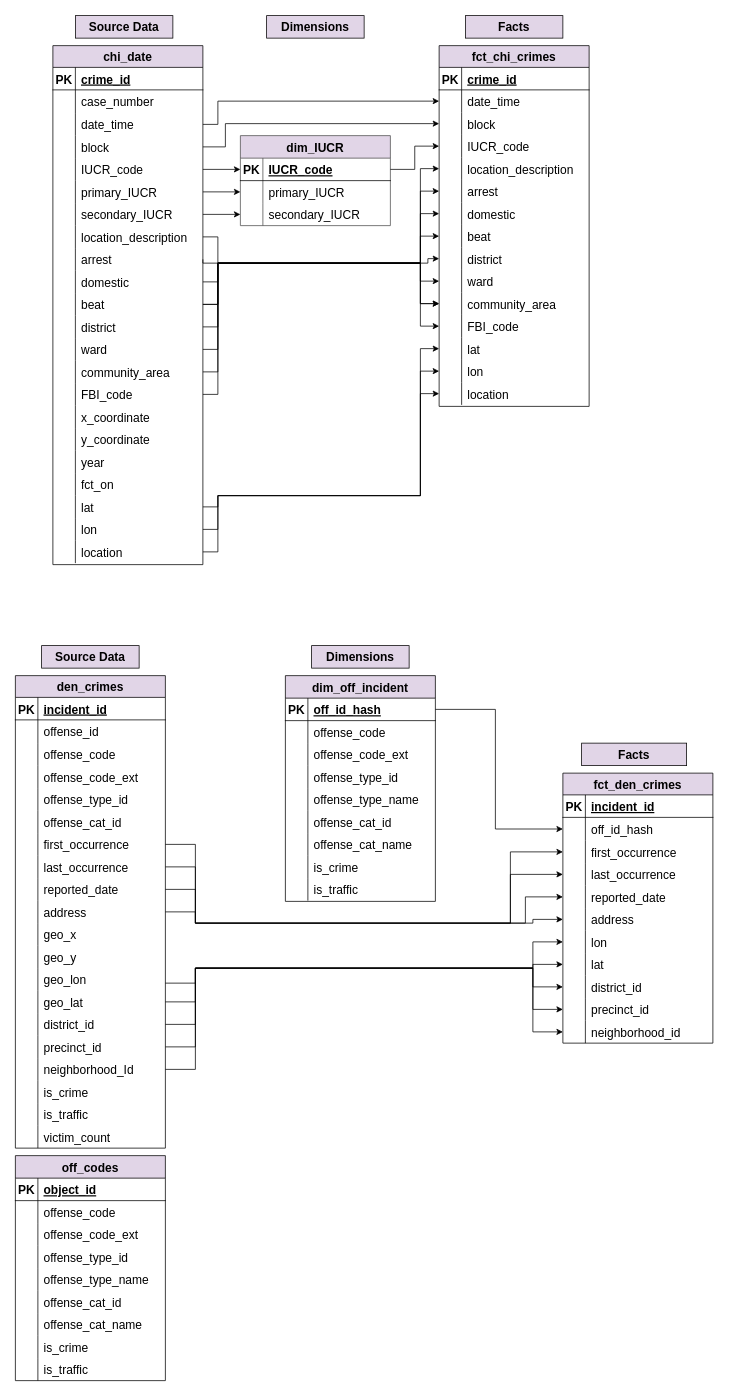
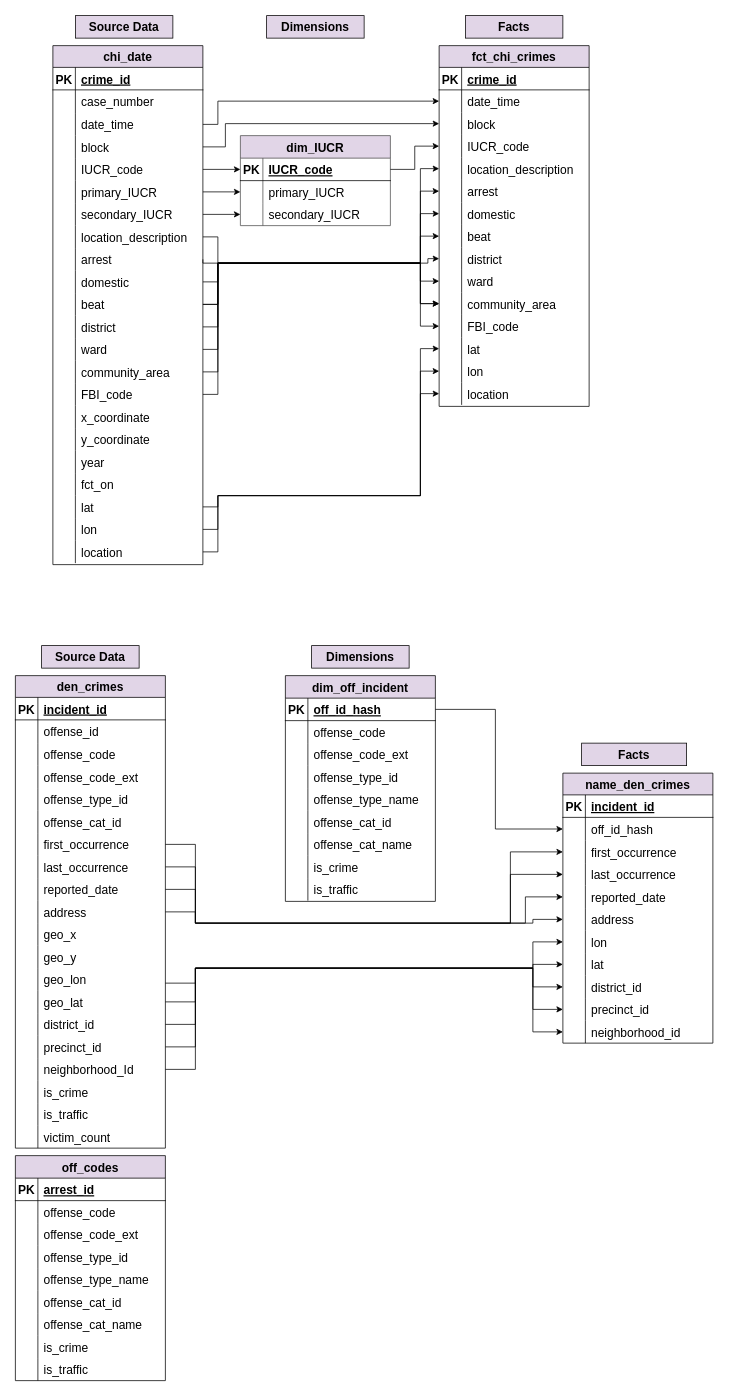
- <mxCell id="190" value="fct_den_crimes" style="shape=table;startSize=29;container=1;collapsible=1;childLayout=tableLayout;fixedRows=1;rowLines=0;fontStyle=1;align=center;resizeLast=1;fontSize=16;fillColor=#E1D5E7;" parent="1" vertex="1"><mxGeometry x="750" y="1030" width="200" height="360" as="geometry" /></mxCell>
+ <mxCell id="190" value="name_den_crimes" style="shape=table;startSize=29;container=1;collapsible=1;childLayout=tableLayout;fixedRows=1;rowLines=0;fontStyle=1;align=center;resizeLast=1;fontSize=16;fillColor=#E1D5E7;" parent="1" vertex="1"><mxGeometry x="750" y="1030" width="200" height="360" as="geometry" /></mxCell>
- <mxCell id="136" value="object_id" style="shape=partialRectangle;connectable=0;fillColor=none;top=0;left=0;bottom=0;right=0;align=left;spacingLeft=6;fontStyle=5;overflow=hidden;fontSize=16;" parent="134" vertex="1"><mxGeometry x="30" width="170" height="30" as="geometry"><mxRectangle width="170" height="30" as="alternateBounds" /></mxGeometry></mxCell>
+ <mxCell id="136" value="arrest_id" style="shape=partialRectangle;connectable=0;fillColor=none;top=0;left=0;bottom=0;right=0;align=left;spacingLeft=6;fontStyle=5;overflow=hidden;fontSize=16;" parent="134" vertex="1"><mxGeometry x="30" width="170" height="30" as="geometry"><mxRectangle width="170" height="30" as="alternateBounds" /></mxGeometry></mxCell>
